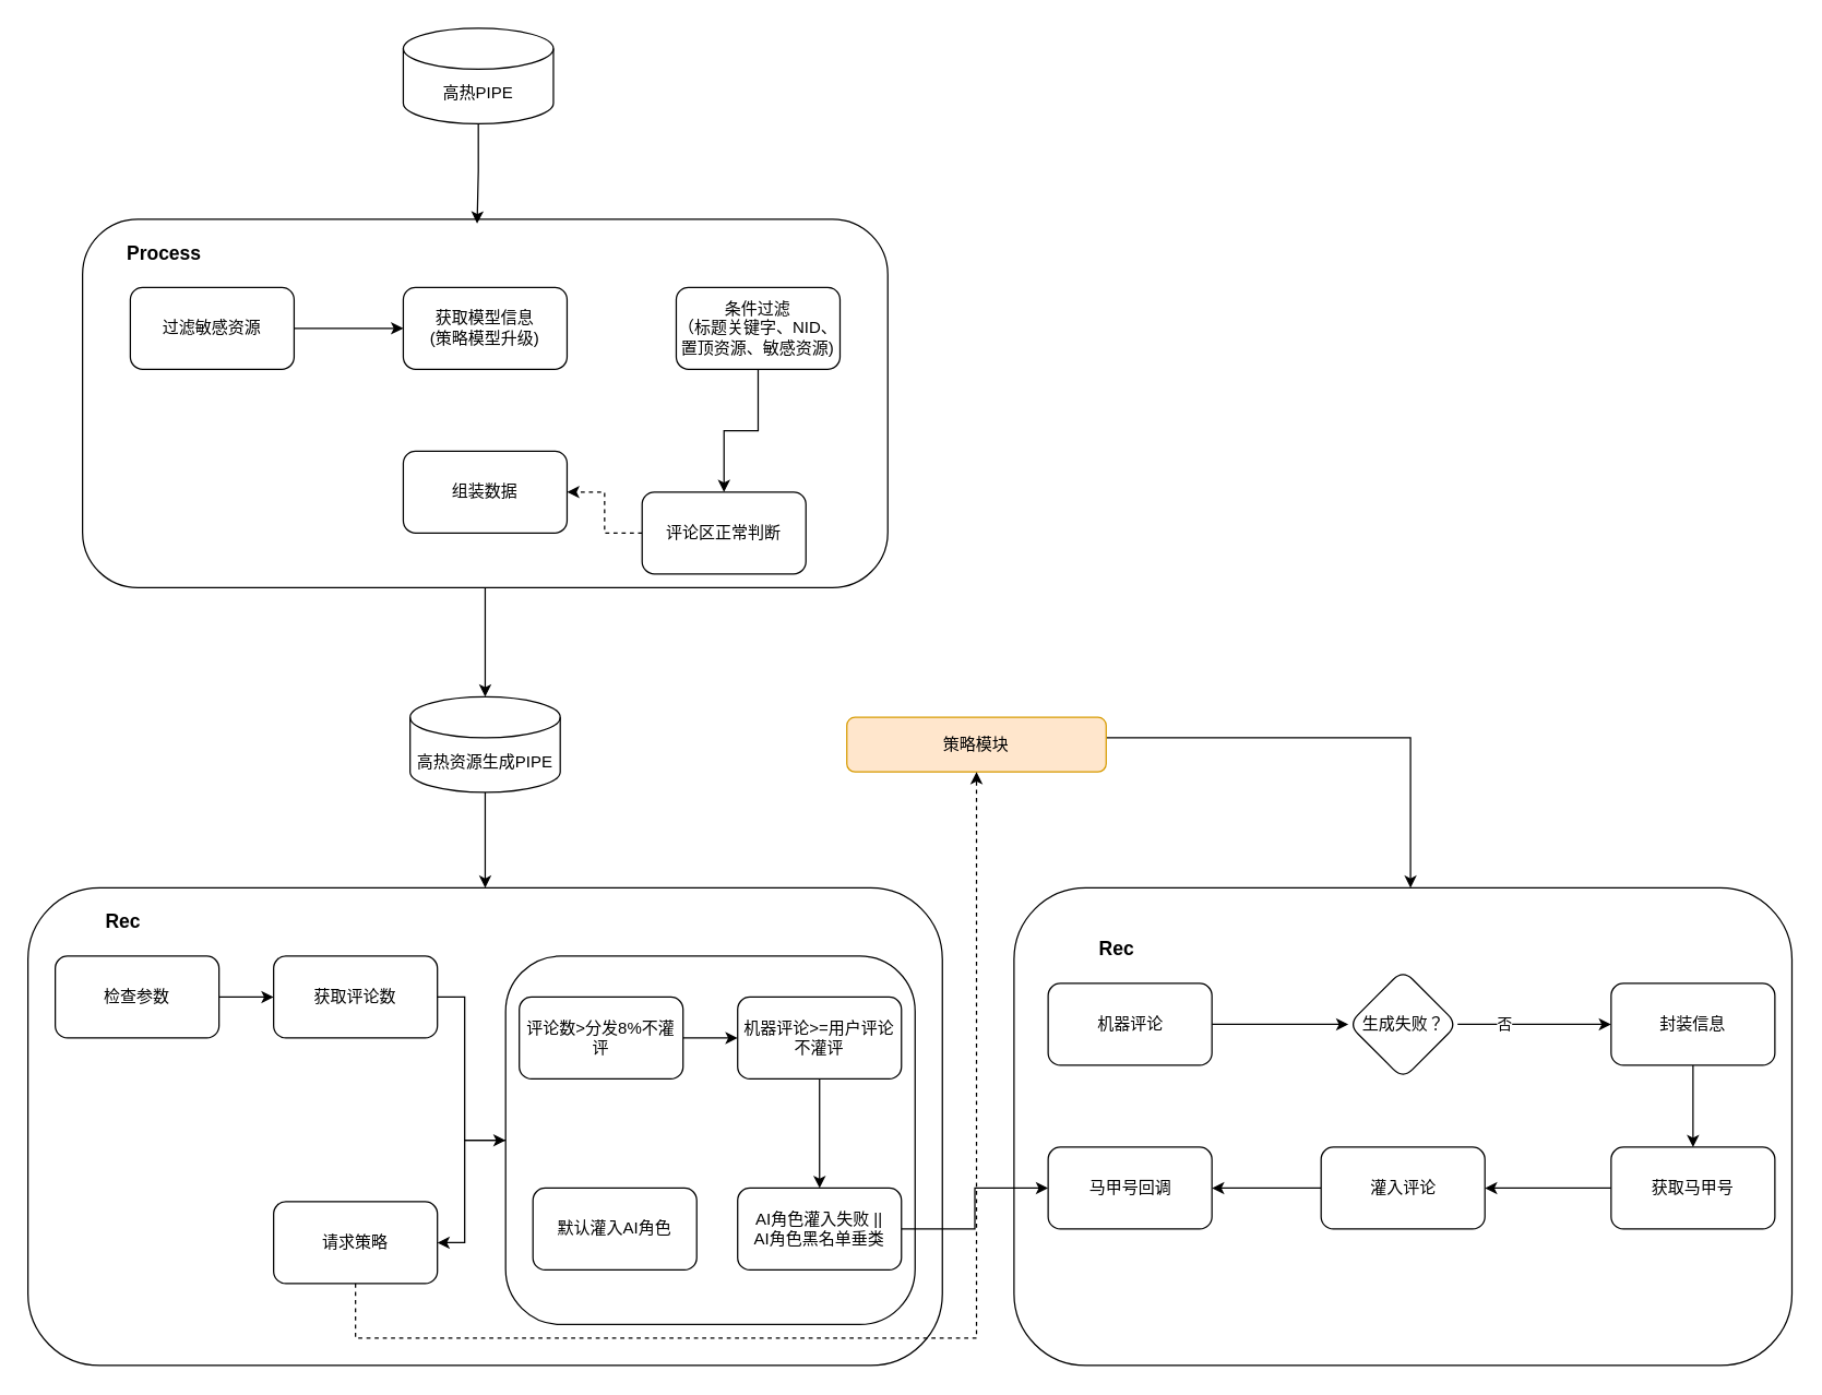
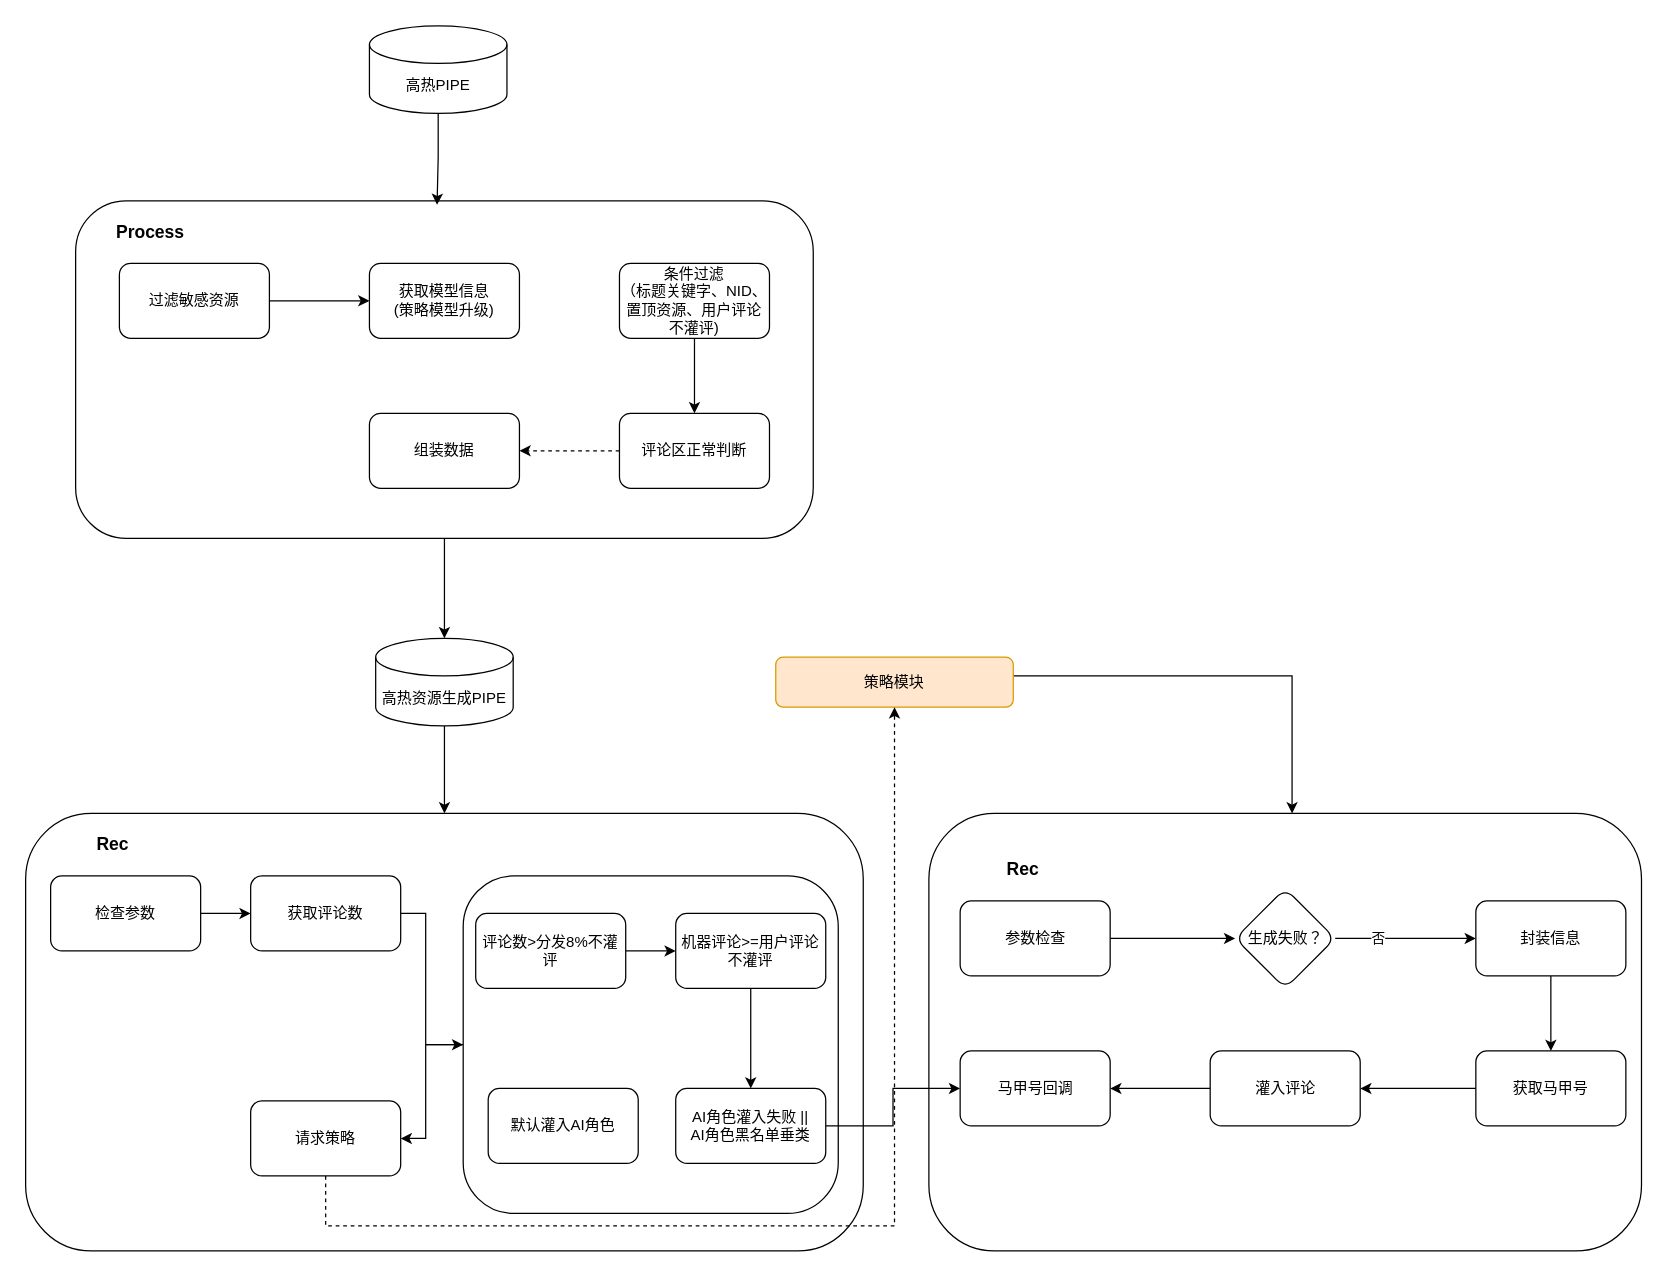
- <mxCell id="11" value="条件过滤&lt;div&gt;（标题关键字、NID、置顶资源、敏感资源)&lt;/div&gt;" style="rounded=1;whiteSpace=wrap;html=1;" vertex="1" parent="1"><mxGeometry x="495" y="210" width="120" height="60" as="geometry" /></mxCell>
+ <mxCell id="11" value="条件过滤&lt;div&gt;（标题关键字、NID、置顶资源、用户评论不灌评)&lt;/div&gt;" style="rounded=1;whiteSpace=wrap;html=1;" vertex="1" parent="1"><mxGeometry x="495" y="210" width="120" height="60" as="geometry" /></mxCell>
- <mxCell id="13" value="评论区正常判断" style="rounded=1;whiteSpace=wrap;html=1;" vertex="1" parent="1"><mxGeometry x="470" y="360" width="120" height="60" as="geometry" /></mxCell>
+ <mxCell id="13" value="评论区正常判断" style="rounded=1;whiteSpace=wrap;html=1;" vertex="1" parent="1"><mxGeometry x="495" y="330" width="120" height="60" as="geometry" /></mxCell>
- <mxCell id="25" value="机器评论" style="rounded=1;whiteSpace=wrap;html=1;" vertex="1" parent="1"><mxGeometry x="767.5" y="720" width="120" height="60" as="geometry" /></mxCell>
+ <mxCell id="25" value="参数检查" style="rounded=1;whiteSpace=wrap;html=1;" vertex="1" parent="1"><mxGeometry x="767.5" y="720" width="120" height="60" as="geometry" /></mxCell>
